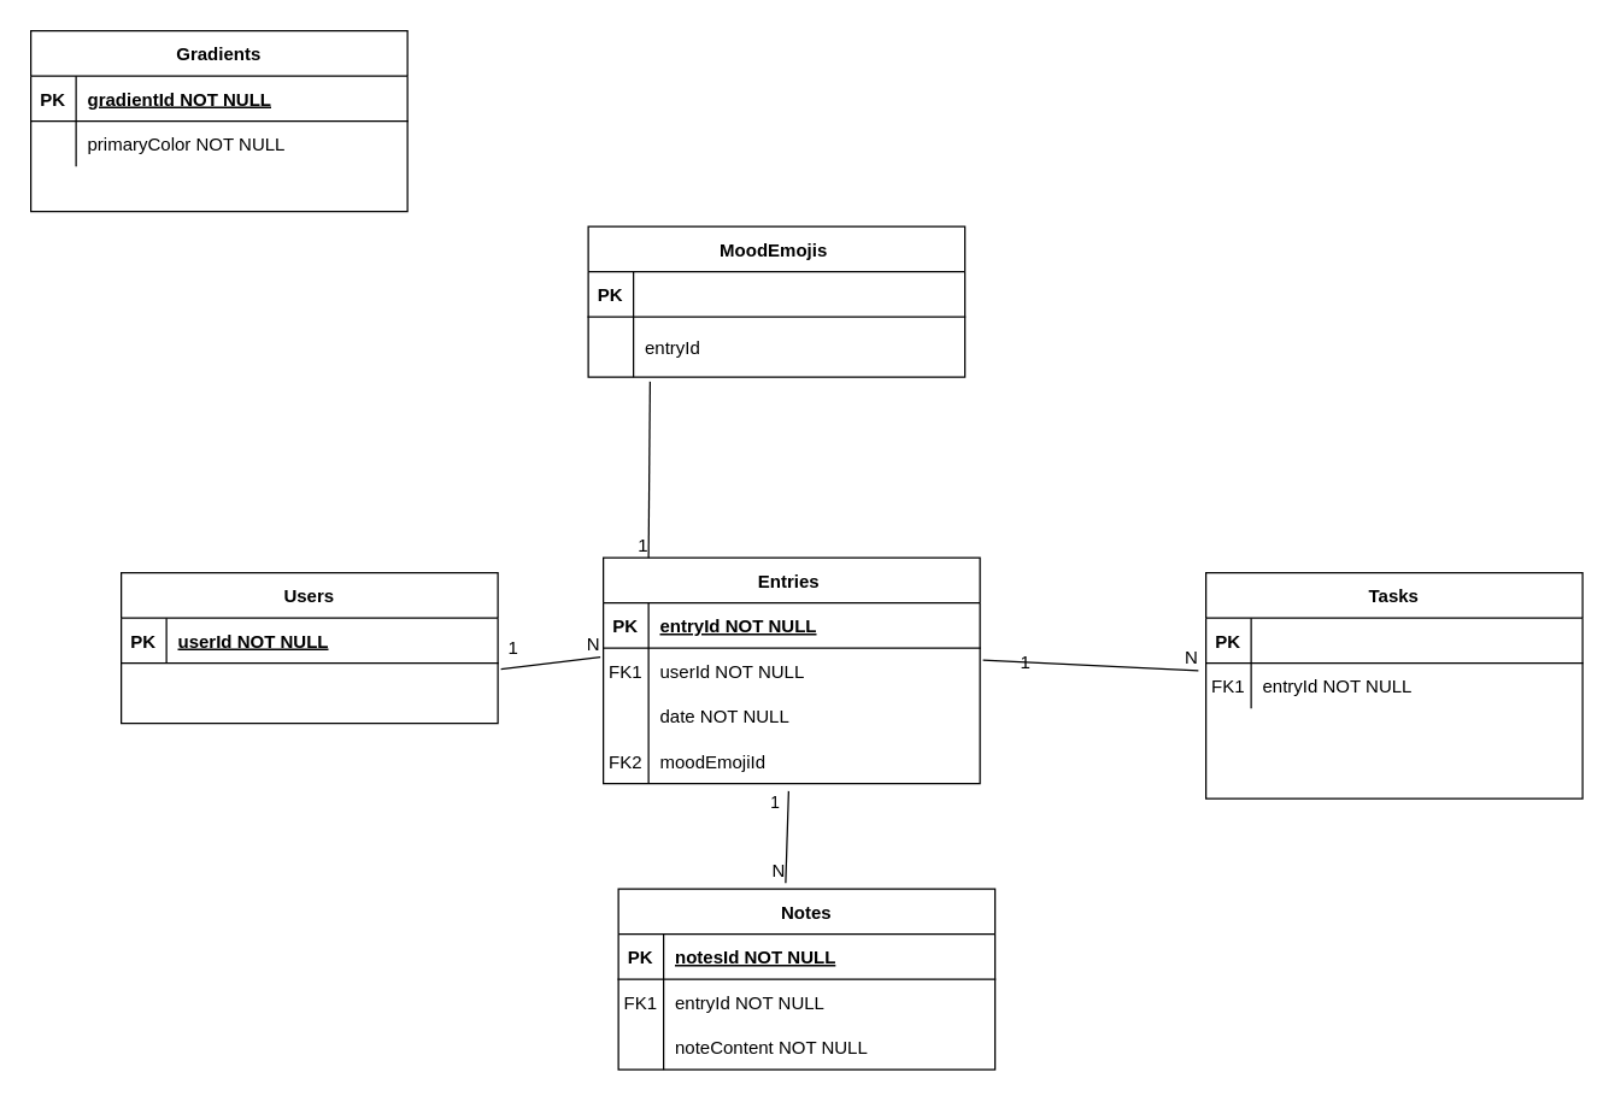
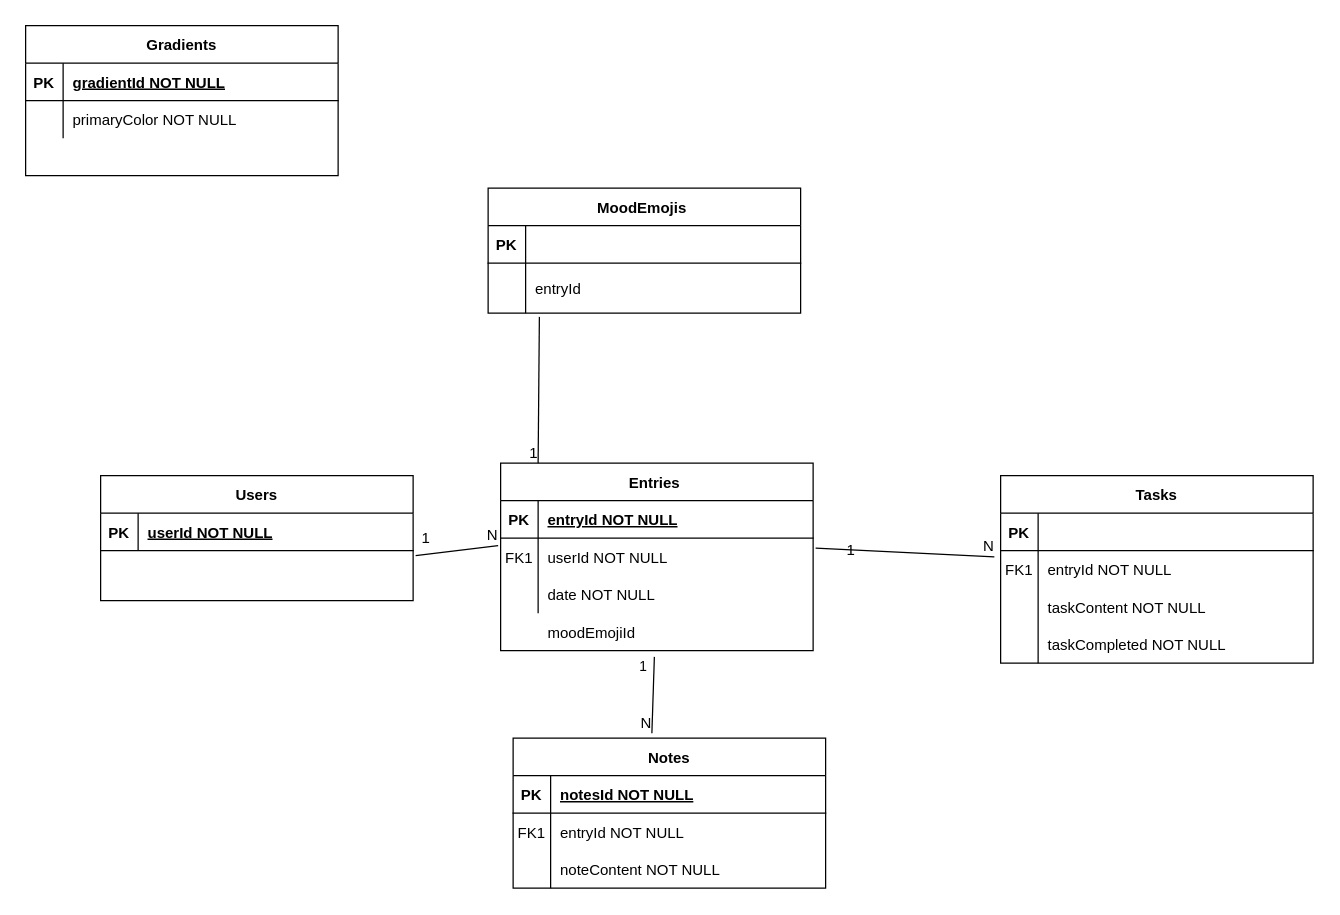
+ <mxCell id="29" value="taskContent NOT NULL" style="shape=partialRectangle;overflow=hidden;connectable=0;fillColor=none;top=0;left=0;bottom=0;right=0;align=left;spacingLeft=6;" vertex="1" parent="27"><mxGeometry x="30" width="220" height="30" as="geometry" /></mxCell>
- <mxCell id="13" value="FK2" style="shape=partialRectangle;overflow=hidden;connectable=0;fillColor=none;top=0;left=0;bottom=0;right=0;" vertex="1" parent="12"><mxGeometry width="30" height="30" as="geometry" /></mxCell>
+ <mxCell id="32" value="taskCompleted NOT NULL" style="shape=partialRectangle;overflow=hidden;connectable=0;fillColor=none;top=0;left=0;bottom=0;right=0;align=left;spacingLeft=6;" vertex="1" parent="30"><mxGeometry x="30" width="220" height="30" as="geometry" /></mxCell>
